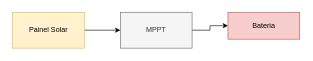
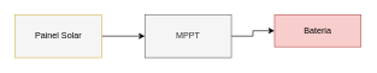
- <mxCell id="3" value="Painel Solar" style="rounded=0;whiteSpace=wrap;html=1;fillColor=#fff2cc;strokeColor=#d6b656;" parent="1" vertex="1"><mxGeometry x="20" y="20" width="120" height="60" as="geometry" /></mxCell>
+ <mxCell id="3" value="Painel Solar" style="rounded=0;whiteSpace=wrap;html=1;fillColor=#f5f5f5;strokeColor=#d6b656;" parent="1" vertex="1"><mxGeometry x="20" y="20" width="120" height="60" as="geometry" /></mxCell>
